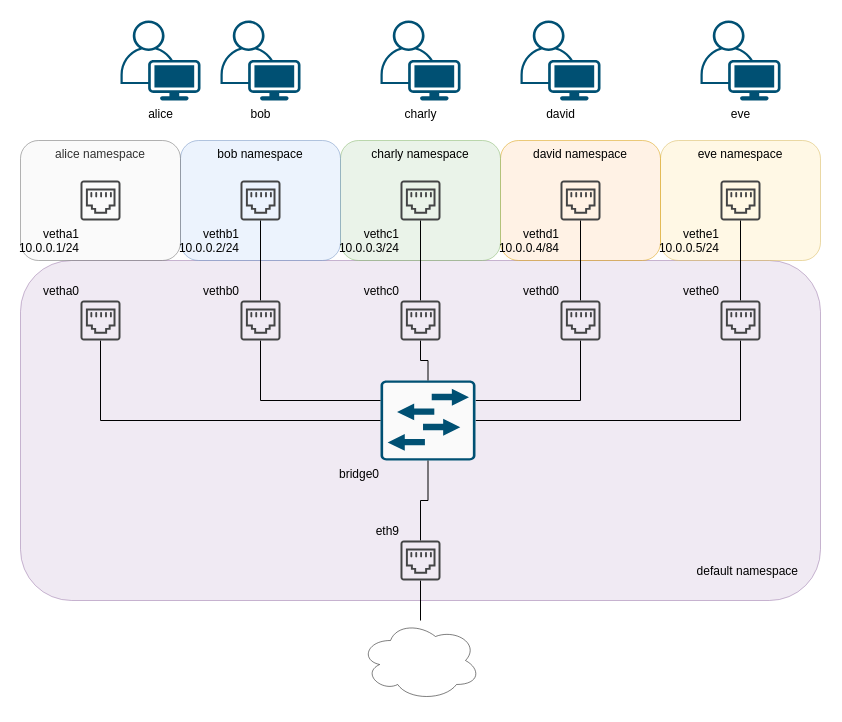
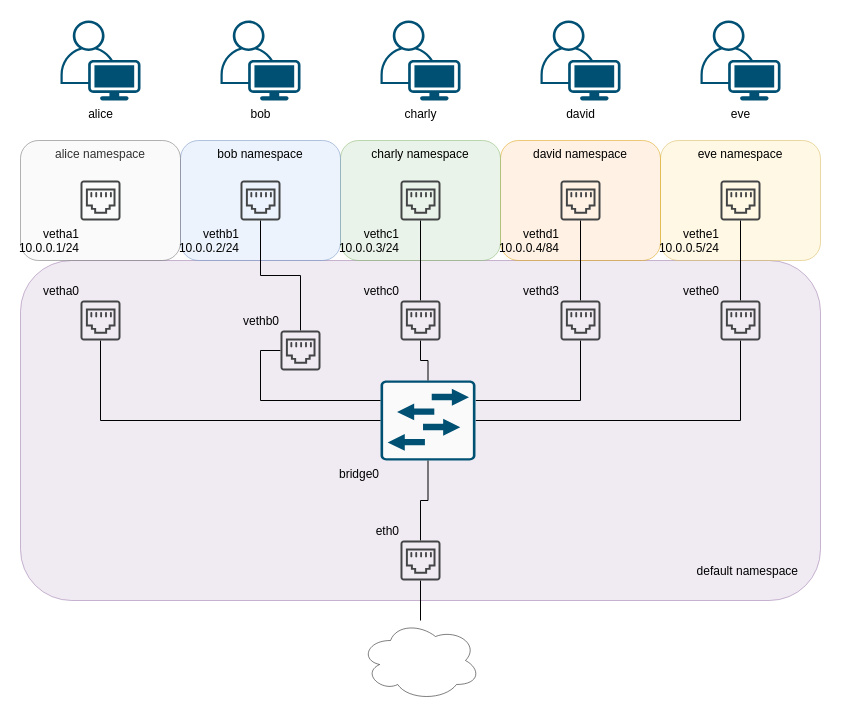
- <mxCell id="11" value="alice" style="points=[[0.35,0,0],[0.98,0.51,0],[1,0.71,0],[0.67,1,0],[0,0.795,0],[0,0.65,0]];verticalLabelPosition=bottom;html=1;verticalAlign=top;aspect=fixed;align=center;pointerEvents=1;shape=mxgraph.cisco19.user;fillColor=#005073;strokeColor=none;" vertex="1" parent="1"><mxGeometry x="120" y="20" width="80" height="80" as="geometry" /></mxCell>
+ <mxCell id="11" value="alice" style="points=[[0.35,0,0],[0.98,0.51,0],[1,0.71,0],[0.67,1,0],[0,0.795,0],[0,0.65,0]];verticalLabelPosition=bottom;html=1;verticalAlign=top;aspect=fixed;align=center;pointerEvents=1;shape=mxgraph.cisco19.user;fillColor=#005073;strokeColor=none;" vertex="1" parent="1"><mxGeometry x="60" y="20" width="80" height="80" as="geometry" /></mxCell>
- <mxCell id="14" value="david" style="points=[[0.35,0,0],[0.98,0.51,0],[1,0.71,0],[0.67,1,0],[0,0.795,0],[0,0.65,0]];verticalLabelPosition=bottom;html=1;verticalAlign=top;aspect=fixed;align=center;pointerEvents=1;shape=mxgraph.cisco19.user;fillColor=#005073;strokeColor=none;" vertex="1" parent="1"><mxGeometry x="520" y="20" width="80" height="80" as="geometry" /></mxCell>
+ <mxCell id="14" value="david" style="points=[[0.35,0,0],[0.98,0.51,0],[1,0.71,0],[0.67,1,0],[0,0.795,0],[0,0.65,0]];verticalLabelPosition=bottom;html=1;verticalAlign=top;aspect=fixed;align=center;pointerEvents=1;shape=mxgraph.cisco19.user;fillColor=#005073;strokeColor=none;" vertex="1" parent="1"><mxGeometry x="540" y="20" width="80" height="80" as="geometry" /></mxCell>
- <mxCell id="29" value="vethd0" style="pointerEvents=1;shadow=0;dashed=0;html=1;strokeColor=none;fillColor=#434445;aspect=fixed;labelPosition=left;verticalLabelPosition=top;verticalAlign=bottom;align=right;outlineConnect=0;shape=mxgraph.vvd.ethernet_port;" vertex="1" parent="1"><mxGeometry x="560" y="300" width="40" height="40" as="geometry" /></mxCell>
+ <mxCell id="29" value="vethd3" style="pointerEvents=1;shadow=0;dashed=0;html=1;strokeColor=none;fillColor=#434445;aspect=fixed;labelPosition=left;verticalLabelPosition=top;verticalAlign=bottom;align=right;outlineConnect=0;shape=mxgraph.vvd.ethernet_port;" vertex="1" parent="1"><mxGeometry x="560" y="300" width="40" height="40" as="geometry" /></mxCell>
- <mxCell id="22" value="&lt;div&gt;vethb0&lt;/div&gt;" style="pointerEvents=1;shadow=0;dashed=0;html=1;strokeColor=none;fillColor=#434445;aspect=fixed;labelPosition=left;verticalLabelPosition=top;verticalAlign=bottom;align=right;outlineConnect=0;shape=mxgraph.vvd.ethernet_port;" vertex="1" parent="1"><mxGeometry x="240" y="300" width="40" height="40" as="geometry" /></mxCell>
+ <mxCell id="22" value="&lt;div&gt;vethb0&lt;/div&gt;" style="pointerEvents=1;shadow=0;dashed=0;html=1;strokeColor=none;fillColor=#434445;aspect=fixed;labelPosition=left;verticalLabelPosition=top;verticalAlign=bottom;align=right;outlineConnect=0;shape=mxgraph.vvd.ethernet_port;" vertex="1" parent="1"><mxGeometry x="280" y="330" width="40" height="40" as="geometry" /></mxCell>
- <mxCell id="36" value="eth9" style="pointerEvents=1;shadow=0;dashed=0;html=1;strokeColor=none;fillColor=#434445;aspect=fixed;labelPosition=left;verticalLabelPosition=top;verticalAlign=bottom;align=right;outlineConnect=0;shape=mxgraph.vvd.ethernet_port;" vertex="1" parent="1"><mxGeometry x="400" y="540" width="40" height="40" as="geometry" /></mxCell>
+ <mxCell id="36" value="eth0" style="pointerEvents=1;shadow=0;dashed=0;html=1;strokeColor=none;fillColor=#434445;aspect=fixed;labelPosition=left;verticalLabelPosition=top;verticalAlign=bottom;align=right;outlineConnect=0;shape=mxgraph.vvd.ethernet_port;" vertex="1" parent="1"><mxGeometry x="400" y="540" width="40" height="40" as="geometry" /></mxCell>
